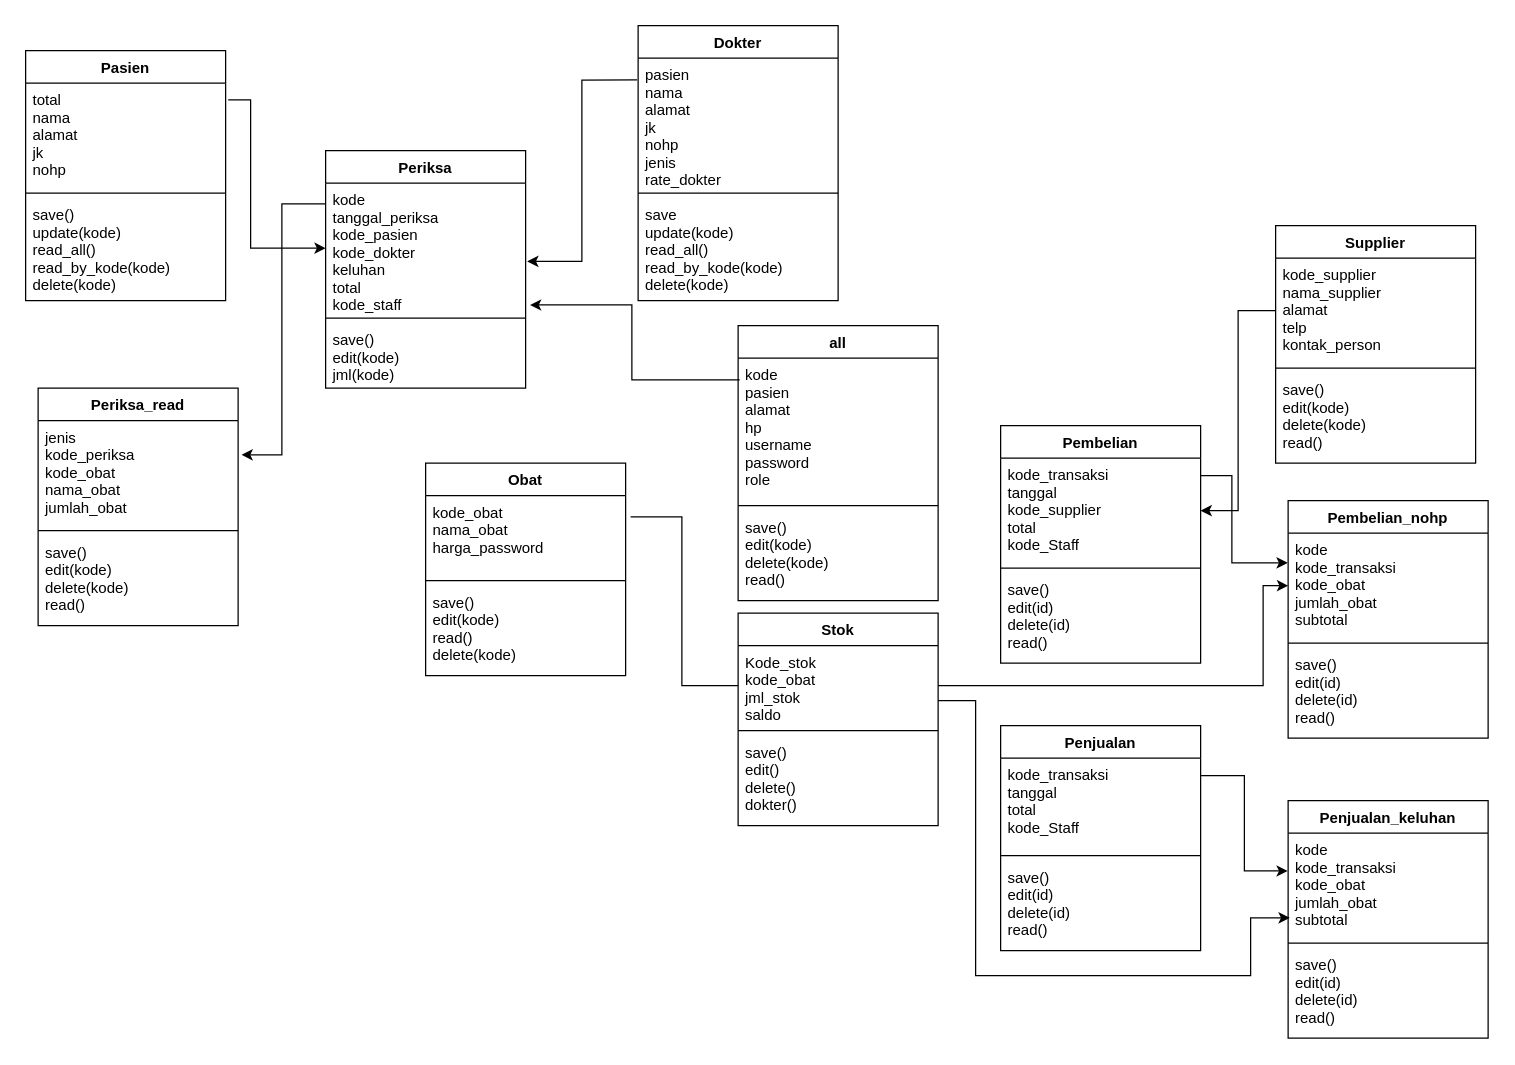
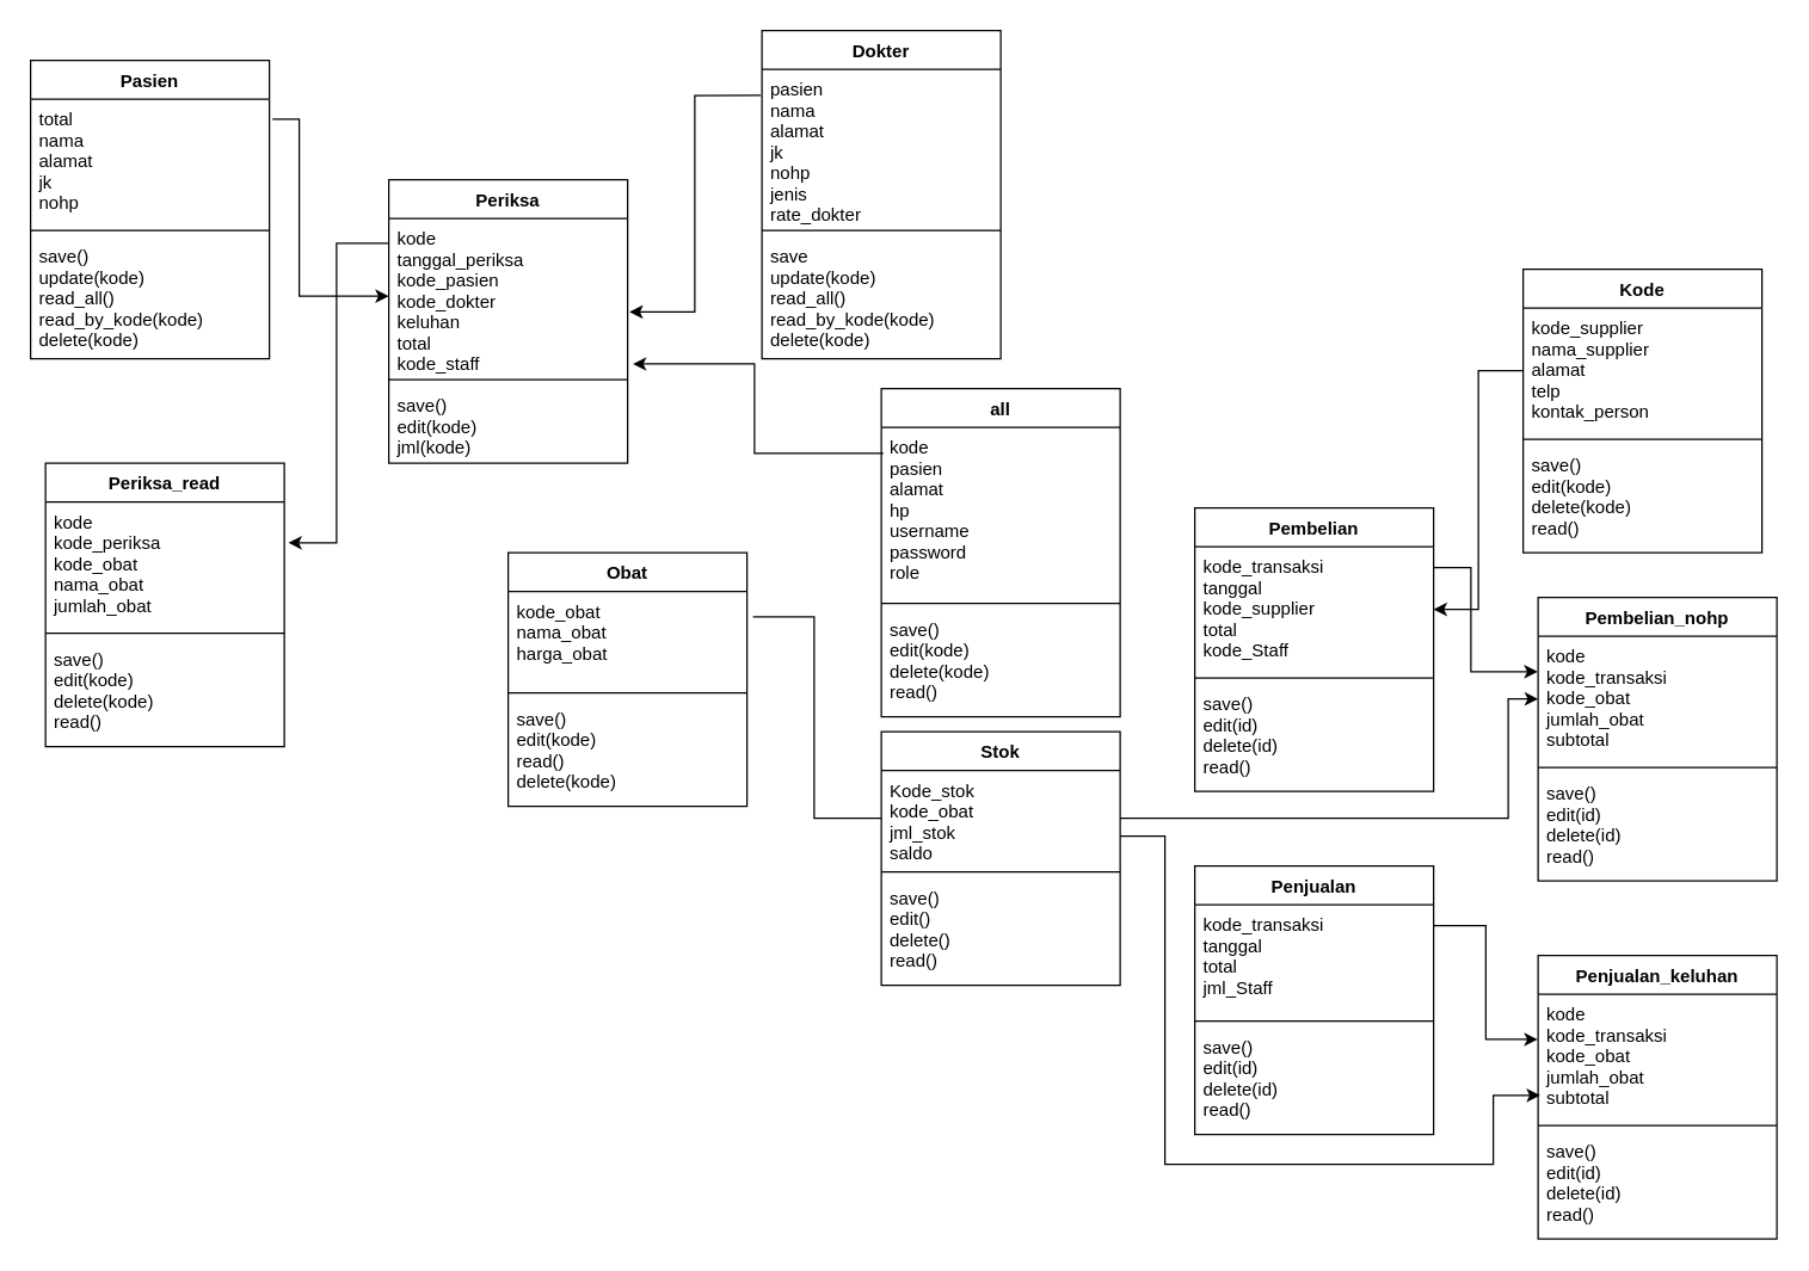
- <mxCell id="55" value="Supplier" style="swimlane;fontStyle=1;align=center;verticalAlign=top;childLayout=stackLayout;horizontal=1;startSize=26;horizontalStack=0;resizeParent=1;resizeParentMax=0;resizeLast=0;collapsible=1;marginBottom=0;" parent="1" vertex="1"><mxGeometry x="1020" y="180" width="160" height="190" as="geometry" /></mxCell>
+ <mxCell id="55" value="Kode" style="swimlane;fontStyle=1;align=center;verticalAlign=top;childLayout=stackLayout;horizontal=1;startSize=26;horizontalStack=0;resizeParent=1;resizeParentMax=0;resizeLast=0;collapsible=1;marginBottom=0;" parent="1" vertex="1"><mxGeometry x="1020" y="180" width="160" height="190" as="geometry" /></mxCell>
- <mxCell id="17" value="jenis&#10;kode_periksa&#10;kode_obat&#10;nama_obat&#10;jumlah_obat" style="text;strokeColor=none;fillColor=none;align=left;verticalAlign=top;spacingLeft=4;spacingRight=4;overflow=hidden;rotatable=0;points=[[0,0.5],[1,0.5]];portConstraint=eastwest;" parent="16" vertex="1"><mxGeometry y="26" width="160" height="84" as="geometry" /></mxCell>
+ <mxCell id="17" value="kode&#10;kode_periksa&#10;kode_obat&#10;nama_obat&#10;jumlah_obat" style="text;strokeColor=none;fillColor=none;align=left;verticalAlign=top;spacingLeft=4;spacingRight=4;overflow=hidden;rotatable=0;points=[[0,0.5],[1,0.5]];portConstraint=eastwest;" parent="16" vertex="1"><mxGeometry y="26" width="160" height="84" as="geometry" /></mxCell>
- <mxCell id="22" value="kode_obat&#10;nama_obat&#10;harga_password" style="text;strokeColor=none;fillColor=none;align=left;verticalAlign=top;spacingLeft=4;spacingRight=4;overflow=hidden;rotatable=0;points=[[0,0.5],[1,0.5]];portConstraint=eastwest;" parent="21" vertex="1"><mxGeometry y="26" width="160" height="64" as="geometry" /></mxCell>
+ <mxCell id="22" value="kode_obat&#10;nama_obat&#10;harga_obat" style="text;strokeColor=none;fillColor=none;align=left;verticalAlign=top;spacingLeft=4;spacingRight=4;overflow=hidden;rotatable=0;points=[[0,0.5],[1,0.5]];portConstraint=eastwest;" parent="21" vertex="1"><mxGeometry y="26" width="160" height="64" as="geometry" /></mxCell>
- <mxCell id="33" value="save()&#10;edit()&#10;delete()&#10;dokter()" style="text;strokeColor=none;fillColor=none;align=left;verticalAlign=top;spacingLeft=4;spacingRight=4;overflow=hidden;rotatable=0;points=[[0,0.5],[1,0.5]];portConstraint=eastwest;" parent="30" vertex="1"><mxGeometry y="98" width="160" height="72" as="geometry" /></mxCell>
+ <mxCell id="33" value="save()&#10;edit()&#10;delete()&#10;read()" style="text;strokeColor=none;fillColor=none;align=left;verticalAlign=top;spacingLeft=4;spacingRight=4;overflow=hidden;rotatable=0;points=[[0,0.5],[1,0.5]];portConstraint=eastwest;" parent="30" vertex="1"><mxGeometry y="98" width="160" height="72" as="geometry" /></mxCell>
- <mxCell id="46" value="kode_transaksi&#10;tanggal&#10;total&#10;kode_Staff" style="text;strokeColor=none;fillColor=none;align=left;verticalAlign=top;spacingLeft=4;spacingRight=4;overflow=hidden;rotatable=0;points=[[0,0.5],[1,0.5]];portConstraint=eastwest;" parent="45" vertex="1"><mxGeometry y="26" width="160" height="74" as="geometry" /></mxCell>
+ <mxCell id="46" value="kode_transaksi&#10;tanggal&#10;total&#10;jml_Staff" style="text;strokeColor=none;fillColor=none;align=left;verticalAlign=top;spacingLeft=4;spacingRight=4;overflow=hidden;rotatable=0;points=[[0,0.5],[1,0.5]];portConstraint=eastwest;" parent="45" vertex="1"><mxGeometry y="26" width="160" height="74" as="geometry" /></mxCell>
